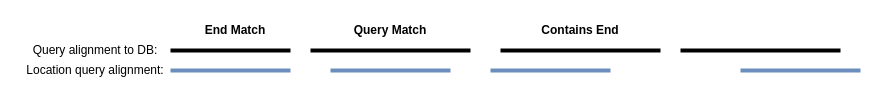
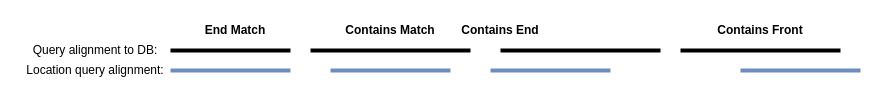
- <mxCell id="13" value="Query Match" style="text;html=1;strokeColor=none;fillColor=none;align=center;verticalAlign=middle;whiteSpace=wrap;rounded=0;fontStyle=1" vertex="1" parent="1"><mxGeometry x="340" y="20" width="100" height="20" as="geometry" /></mxCell>
+ <mxCell id="13" value="Contains Match" style="text;html=1;strokeColor=none;fillColor=none;align=center;verticalAlign=middle;whiteSpace=wrap;rounded=0;fontStyle=1" vertex="1" parent="1"><mxGeometry x="340" y="20" width="100" height="20" as="geometry" /></mxCell>
- <mxCell id="14" value="Contains End" style="text;html=1;strokeColor=none;fillColor=none;align=center;verticalAlign=middle;whiteSpace=wrap;rounded=0;fontStyle=1" vertex="1" parent="1"><mxGeometry x="530" y="20" width="100" height="20" as="geometry" /></mxCell>
+ <mxCell id="14" value="Contains End" style="text;html=1;strokeColor=none;fillColor=none;align=center;verticalAlign=middle;whiteSpace=wrap;rounded=0;fontStyle=1" vertex="1" parent="1"><mxGeometry x="450" y="20" width="100" height="20" as="geometry" /></mxCell>
+ <mxCell id="15" value="Contains Front" style="text;html=1;strokeColor=none;fillColor=none;align=center;verticalAlign=middle;whiteSpace=wrap;rounded=0;fontStyle=1" vertex="1" parent="1"><mxGeometry x="710" y="20" width="100" height="20" as="geometry" /></mxCell>
